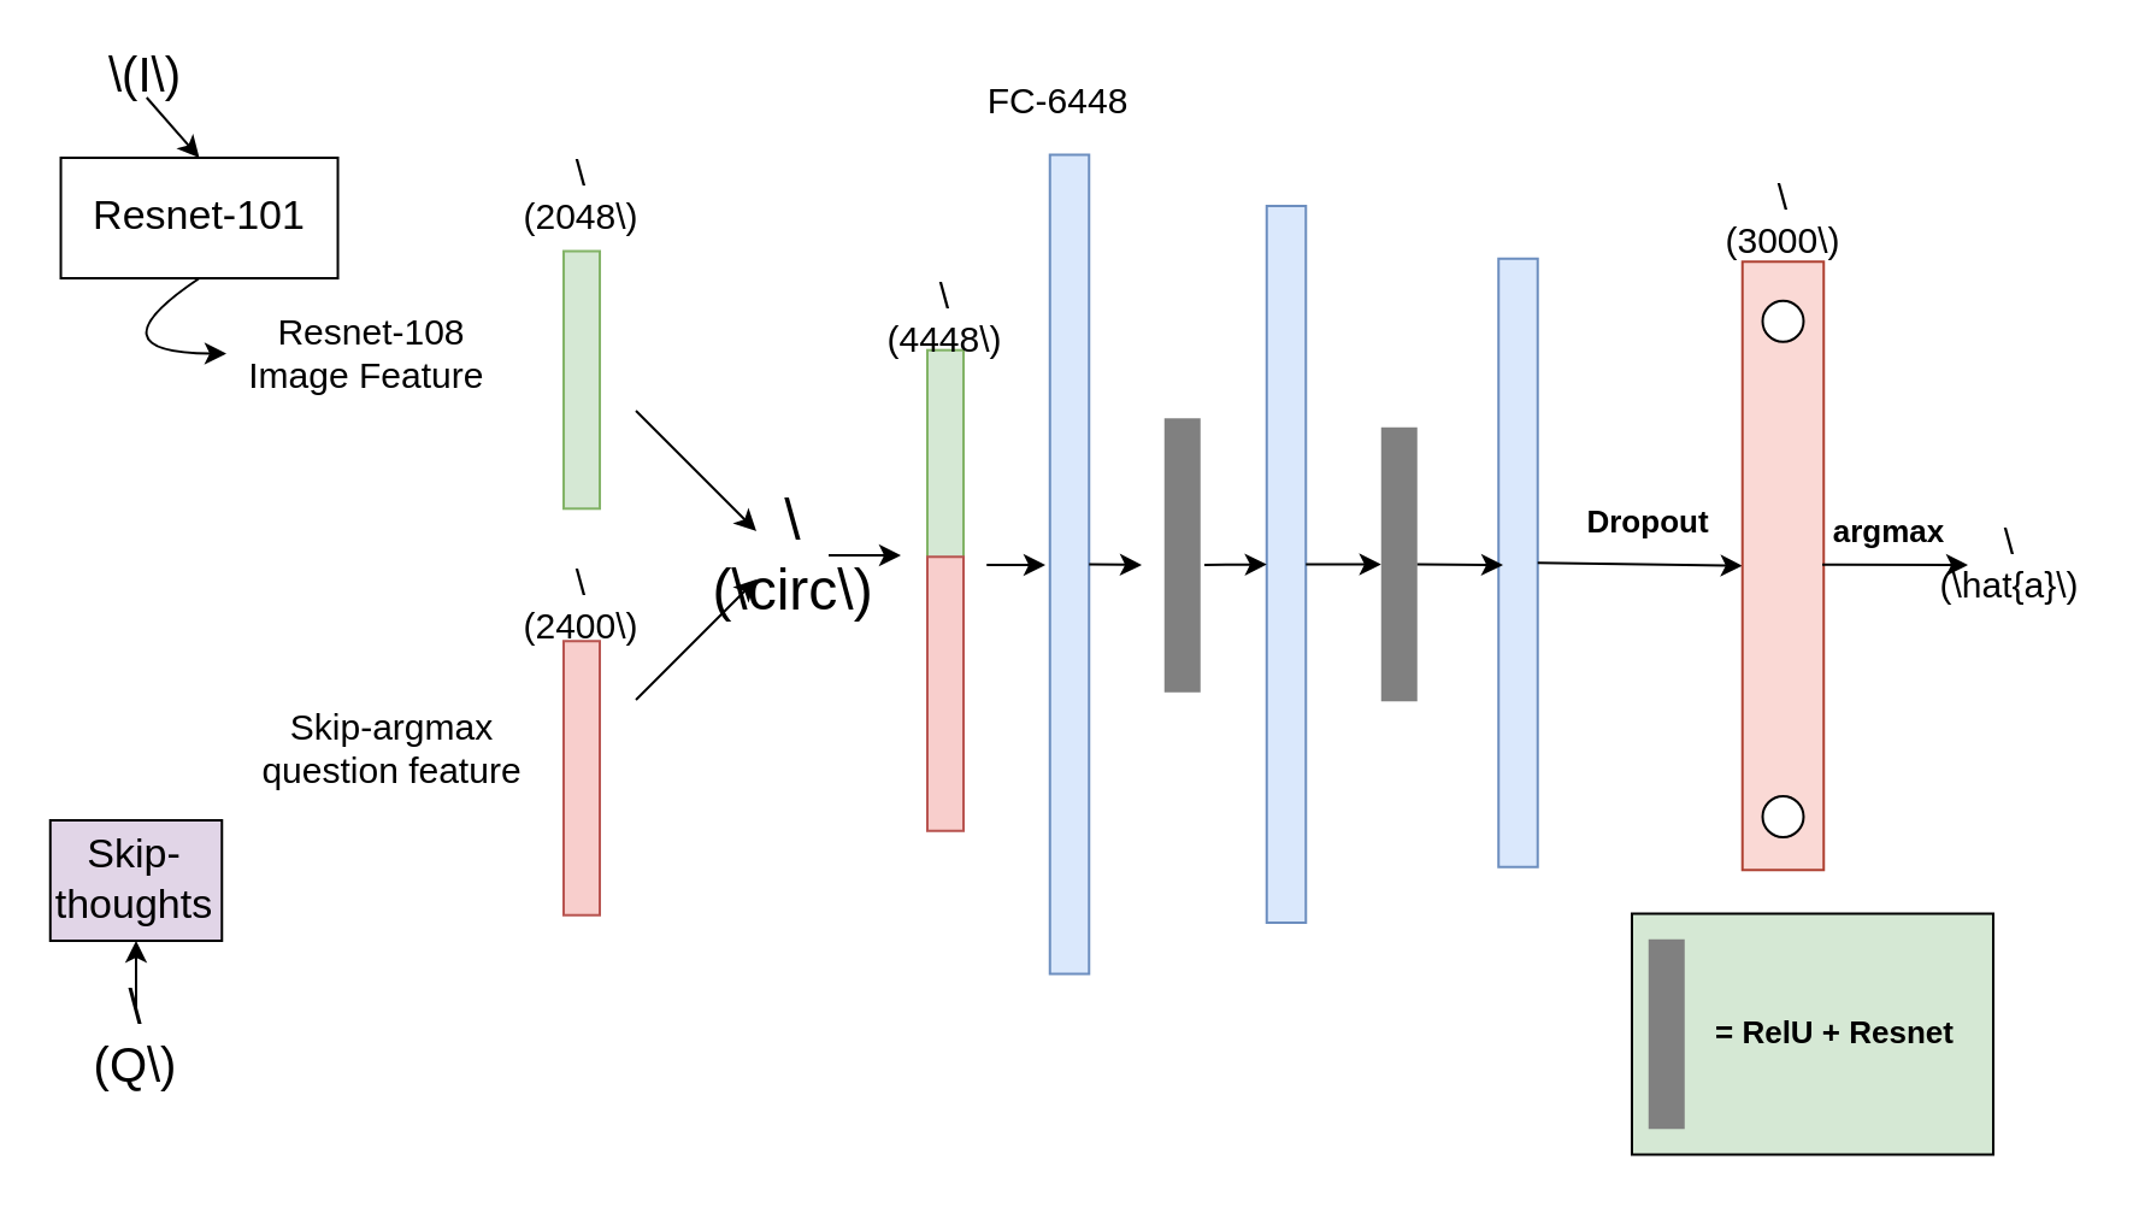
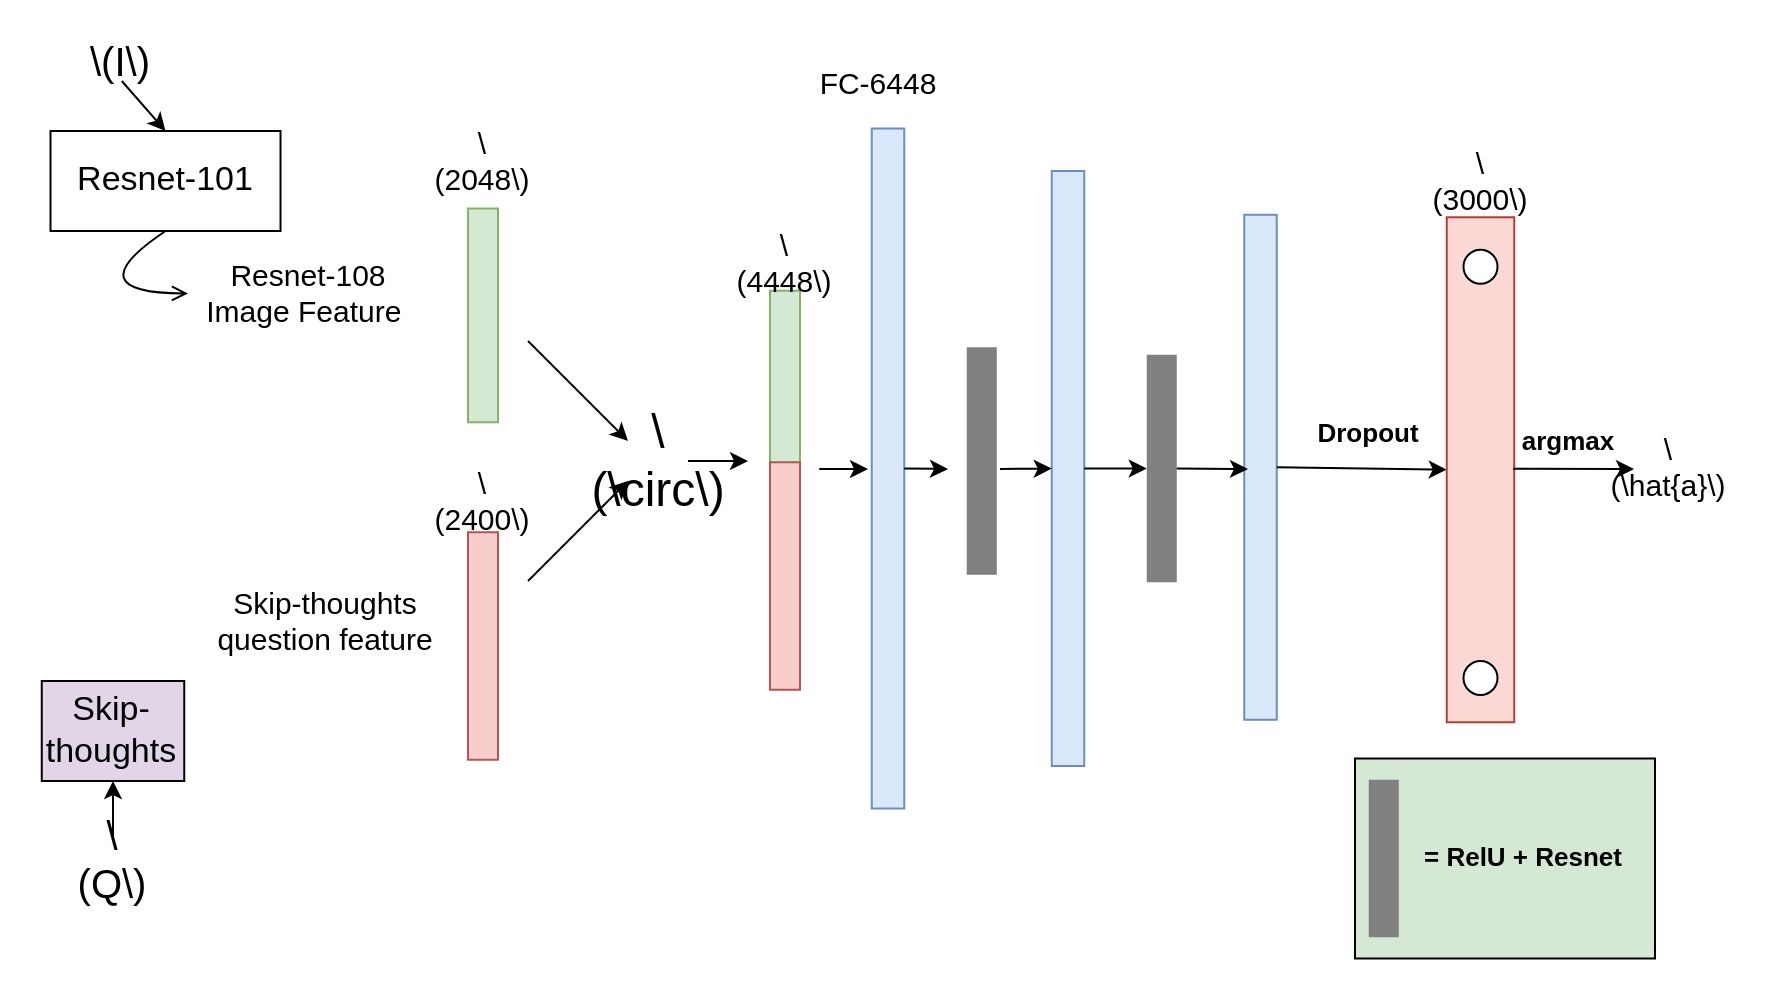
- <mxCell id="44" value="" style="curved=1;endArrow=classic;html=1;fontSize=13;exitX=0.5;exitY=1;exitDx=0;exitDy=0;entryX=0;entryY=0.5;entryDx=0;entryDy=0;" edge="1" parent="1" source="42" target="4"><mxGeometry width="50" height="50" relative="1" as="geometry"><mxPoint x="46" y="230" as="sourcePoint" /><mxPoint x="96" y="180" as="targetPoint" /><Array as="points"><mxPoint x="36" y="146" /></Array></mxGeometry></mxCell>
+ <mxCell id="44" value="" style="curved=1;endArrow=open;html=1;fontSize=13;exitX=0.5;exitY=1;exitDx=0;exitDy=0;entryX=0;entryY=0.5;entryDx=0;entryDy=0;" edge="1" parent="1" source="42" target="4"><mxGeometry width="50" height="50" relative="1" as="geometry"><mxPoint x="46" y="230" as="sourcePoint" /><mxPoint x="96" y="180" as="targetPoint" /><Array as="points"><mxPoint x="36" y="146" /></Array></mxGeometry></mxCell>
- <mxCell id="5" value="Skip-argmax question feature" style="text;html=1;strokeColor=none;fillColor=none;align=center;verticalAlign=middle;whiteSpace=wrap;rounded=0;fontSize=15;" parent="1" vertex="1"><mxGeometry x="96" y="300" width="132.5" height="20" as="geometry" /></mxCell>
+ <mxCell id="5" value="Skip-thoughts question feature" style="text;html=1;strokeColor=none;fillColor=none;align=center;verticalAlign=middle;whiteSpace=wrap;rounded=0;fontSize=15;" parent="1" vertex="1"><mxGeometry x="96" y="300" width="132.5" height="20" as="geometry" /></mxCell>
